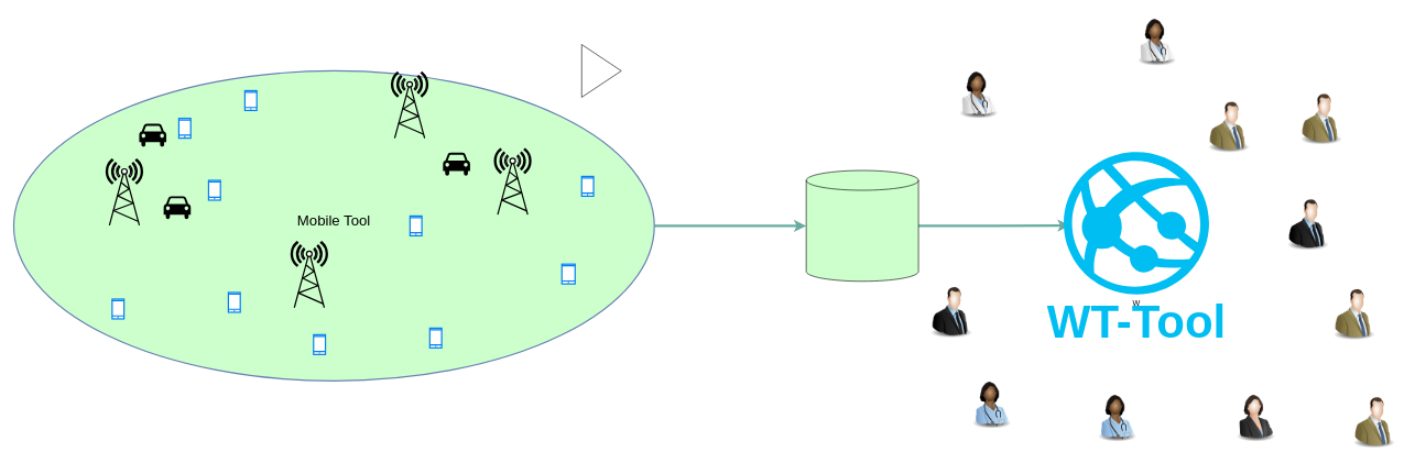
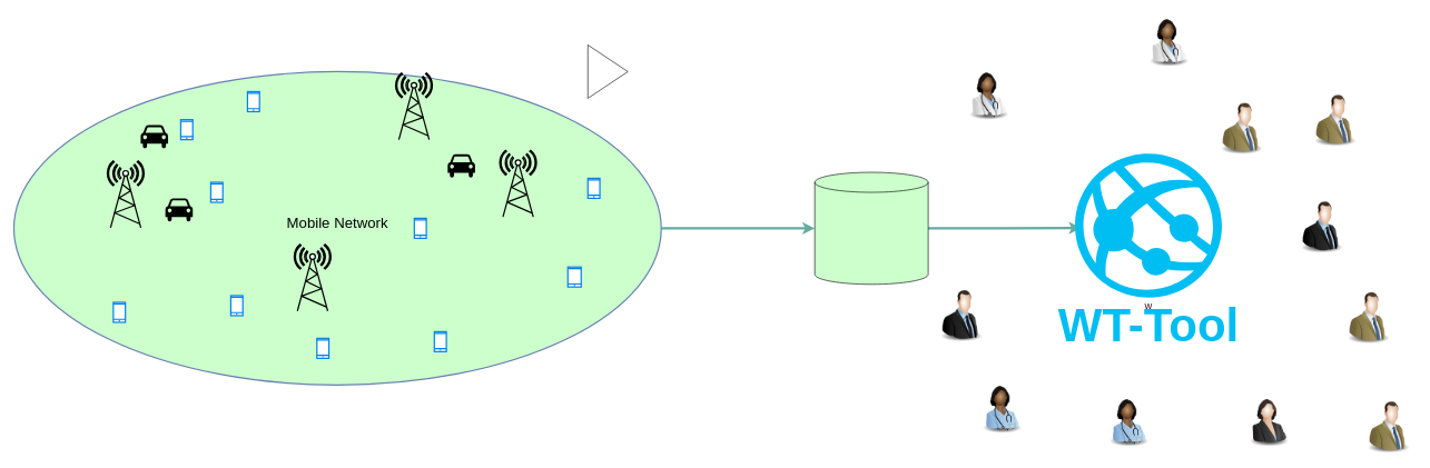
- <mxCell id="3" value="Mobile Tool" style="ellipse;whiteSpace=wrap;html=1;rounded=1;shadow=0;comic=0;labelBackgroundColor=none;strokeColor=#6881B3;strokeWidth=2;fillColor=#CCFFCC;fontFamily=Helvetica;fontSize=22;fontColor=#000000;verticalAlign=middle;gradientColor=none;gradientDirection=north;spacingBottom=17;" parent="1" vertex="1"><mxGeometry x="20" y="107" width="970" height="470" as="geometry" /></mxCell>
+ <mxCell id="3" value="Mobile Network" style="ellipse;whiteSpace=wrap;html=1;rounded=1;shadow=0;comic=0;labelBackgroundColor=none;strokeColor=#6881B3;strokeWidth=2;fillColor=#CCFFCC;fontFamily=Helvetica;fontSize=22;fontColor=#000000;verticalAlign=middle;gradientColor=none;gradientDirection=north;spacingBottom=17;" parent="1" vertex="1"><mxGeometry x="20" y="107" width="970" height="470" as="geometry" /></mxCell>
